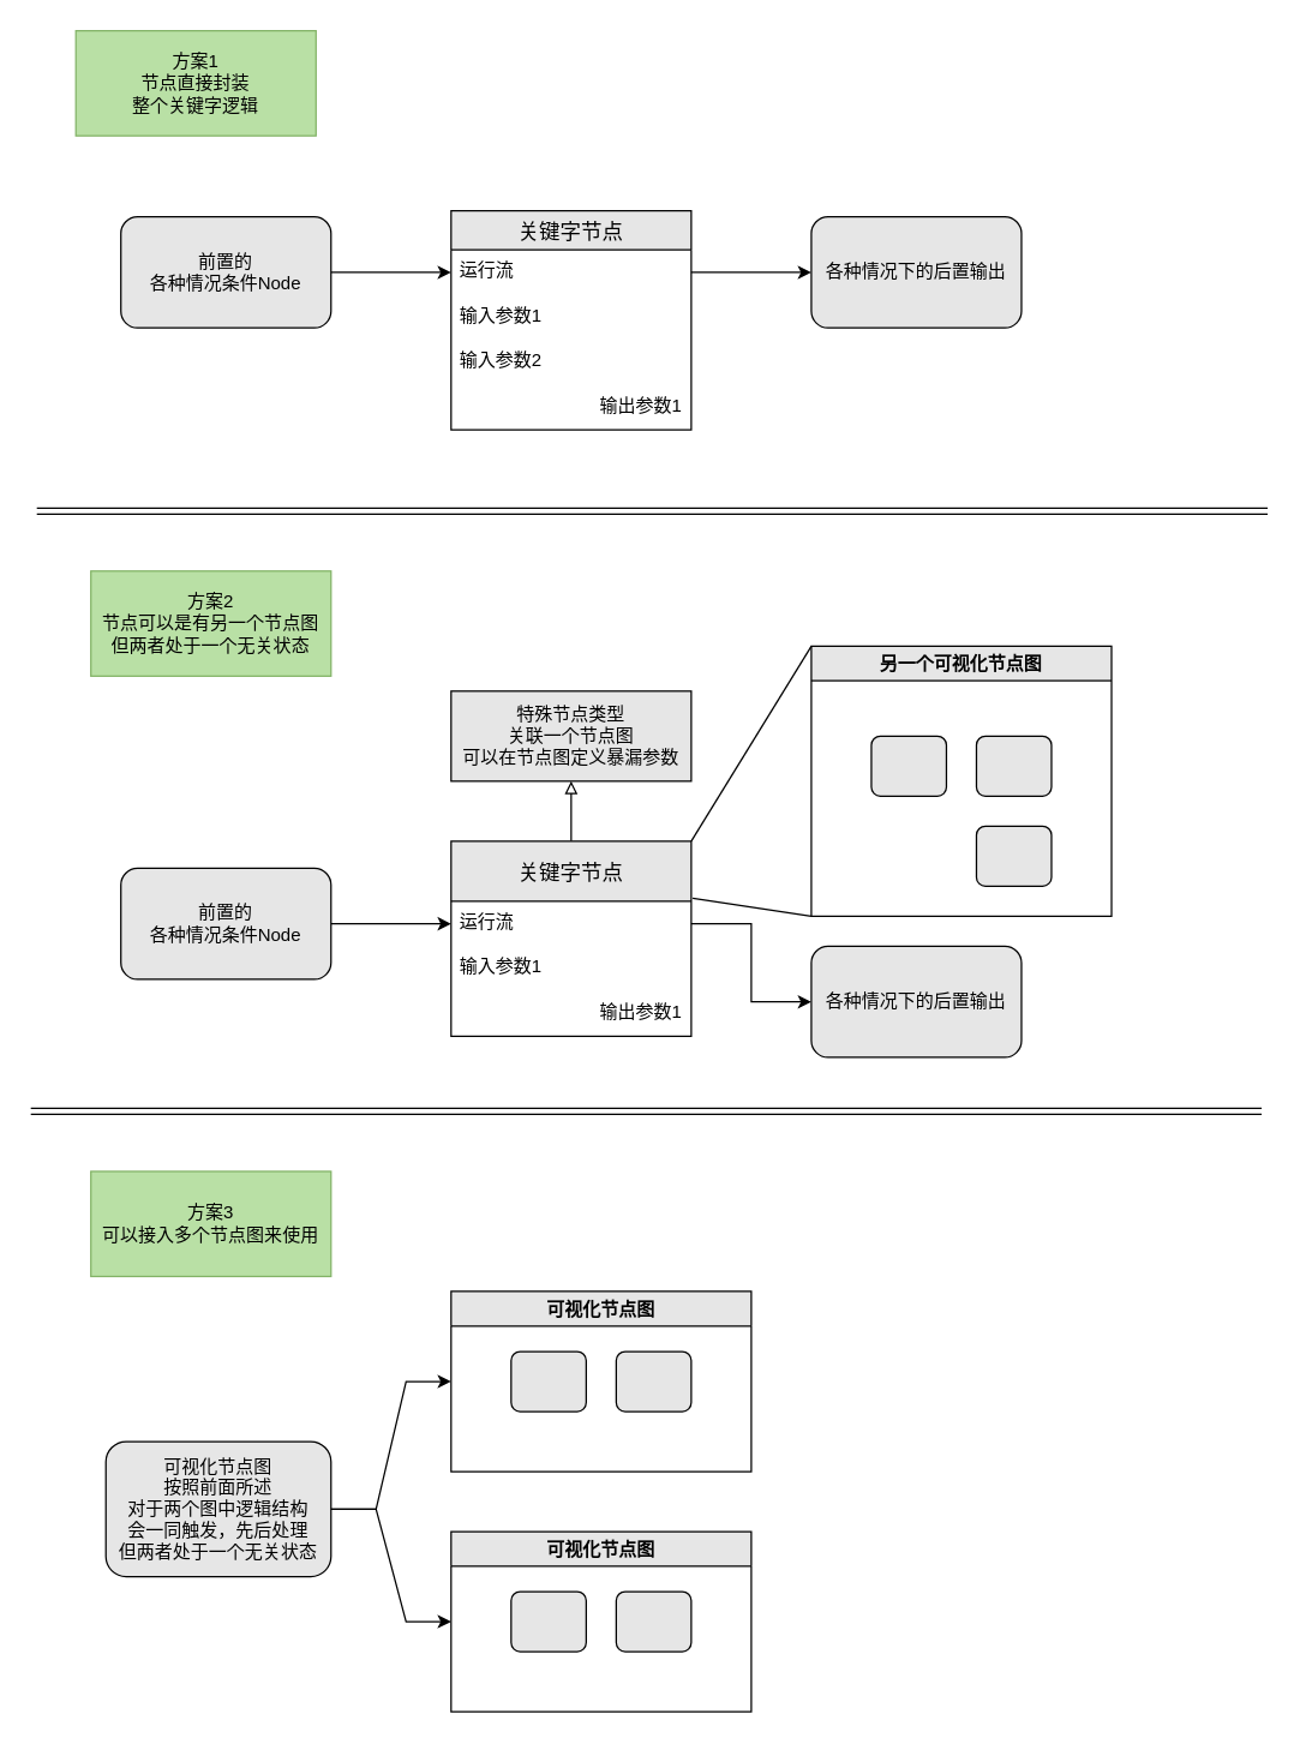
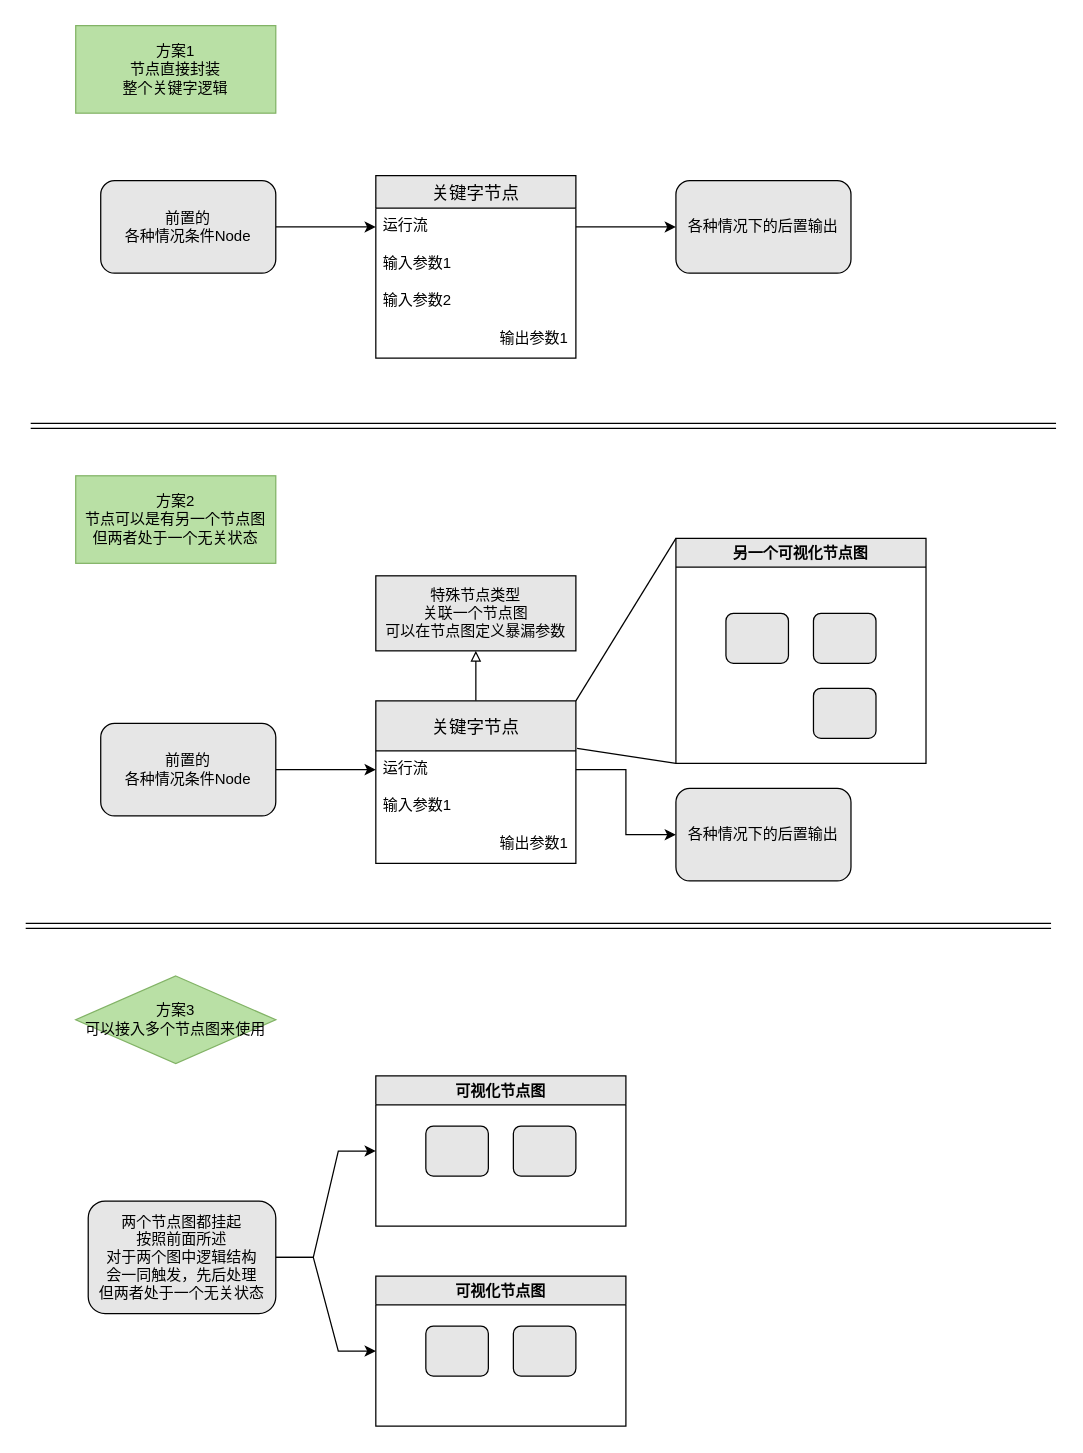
- <mxCell id="2" value="方案1&lt;br&gt;节点直接封装&lt;br&gt;整个关键字逻辑" style="rounded=0;whiteSpace=wrap;html=1;fillColor=#B9E0A5;strokeColor=#82b366;" vertex="1" parent="1"><mxGeometry x="50" y="20" width="160" height="70" as="geometry" /></mxCell>
+ <mxCell id="2" value="方案1&lt;br&gt;节点直接封装&lt;br&gt;整个关键字逻辑" style="rounded=0;whiteSpace=wrap;html=1;fillColor=#B9E0A5;strokeColor=#82b366;" vertex="1" parent="1"><mxGeometry x="60" y="20" width="160" height="70" as="geometry" /></mxCell>
- <mxCell id="29" value="方案3&lt;br&gt;可以接入多个节点图来使用&lt;br&gt;" style="rounded=0;whiteSpace=wrap;html=1;fillColor=#B9E0A5;strokeColor=#82b366;" vertex="1" parent="1"><mxGeometry x="60" y="780" width="160" height="70" as="geometry" /></mxCell>
+ <mxCell id="29" value="方案3&lt;br&gt;可以接入多个节点图来使用&lt;br&gt;" style="rhombus;whiteSpace=wrap;html=1;fillColor=#B9E0A5;strokeColor=#82b366;" vertex="1" parent="1"><mxGeometry x="60" y="780" width="160" height="70" as="geometry" /></mxCell>
- <mxCell id="38" value="可视化节点图&lt;br&gt;按照前面所述&lt;br&gt;对于两个图中逻辑结构&lt;br&gt;会一同触发，先后处理&lt;br&gt;但两者处于一个无关状态" style="rounded=1;whiteSpace=wrap;html=1;fillColor=#E6E6E6;" vertex="1" parent="1"><mxGeometry x="70" y="960" width="150" height="90" as="geometry" /></mxCell>
+ <mxCell id="38" value="两个节点图都挂起&lt;br&gt;按照前面所述&lt;br&gt;对于两个图中逻辑结构&lt;br&gt;会一同触发，先后处理&lt;br&gt;但两者处于一个无关状态" style="rounded=1;whiteSpace=wrap;html=1;fillColor=#E6E6E6;" vertex="1" parent="1"><mxGeometry x="70" y="960" width="150" height="90" as="geometry" /></mxCell>
